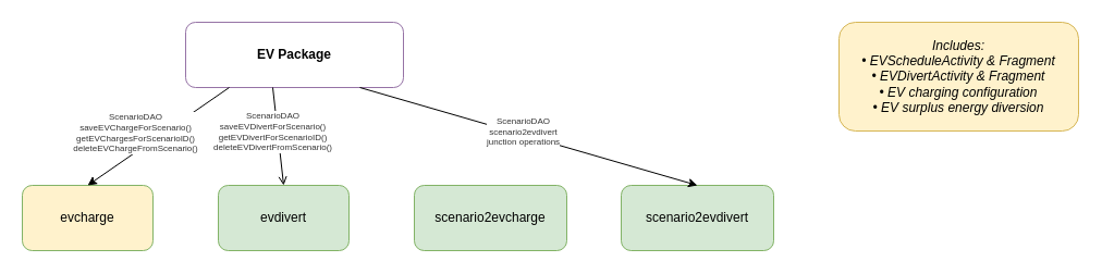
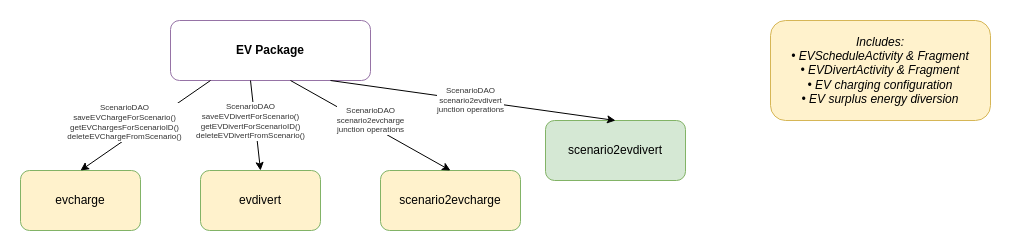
+ <mxCell id="11" value="" style="endArrow=classic;html=1;rounded=1;exitX=0.6;exitY=1;exitDx=0;exitDy=0;entryX=0.5;entryY=0;entryDx=0;entryDy=0;" edge="1" parent="1" source="2" target="5"><mxGeometry width="50" height="50" relative="1" as="geometry"><mxPoint x="370" y="370" as="sourcePoint" /><mxPoint x="420" y="320" as="targetPoint" /></mxGeometry></mxCell>
+ <mxCell id="12" value="ScenarioDAO&#10;scenario2evcharge&#10;junction operations" style="edgeLabel;html=1;align=center;verticalAlign=middle;resizable=0;points=[];fontSize=8;fontColor=#333333;" vertex="1" connectable="0" parent="11"><mxGeometry x="-0.2" y="1" relative="1" as="geometry"><mxPoint x="15" y="5" as="offset" /></mxGeometry></mxCell>
- <mxCell id="9" value="" style="endArrow=open;html=1;rounded=1;exitX=0.4;exitY=1;exitDx=0;exitDy=0;entryX=0.5;entryY=0;entryDx=0;entryDy=0;" edge="1" parent="1" source="2" target="4"><mxGeometry width="50" height="50" relative="1" as="geometry"><mxPoint x="370" y="370" as="sourcePoint" /><mxPoint x="420" y="320" as="targetPoint" /></mxGeometry></mxCell>
+ <mxCell id="9" value="" style="endArrow=classic;html=1;rounded=1;exitX=0.4;exitY=1;exitDx=0;exitDy=0;entryX=0.5;entryY=0;entryDx=0;entryDy=0;" edge="1" parent="1" source="2" target="4"><mxGeometry width="50" height="50" relative="1" as="geometry"><mxPoint x="370" y="370" as="sourcePoint" /><mxPoint x="420" y="320" as="targetPoint" /></mxGeometry></mxCell>
- <mxCell id="4" value="evdivert" style="rounded=1;whiteSpace=wrap;html=1;fillColor=#D5E8D4;strokeColor=#82B366;fontColor=#000000;" vertex="1" parent="1"><mxGeometry x="200" y="170" width="120" height="60" as="geometry" /></mxCell>
+ <mxCell id="4" value="evdivert" style="rounded=1;whiteSpace=wrap;html=1;fillColor=#fff2cc;strokeColor=#82B366;fontColor=#000000;" vertex="1" parent="1"><mxGeometry x="200" y="170" width="120" height="60" as="geometry" /></mxCell>
- <mxCell id="5" value="scenario2evcharge" style="rounded=1;whiteSpace=wrap;html=1;fillColor=#D5E8D4;strokeColor=#82B366;fontColor=#000000;" vertex="1" parent="1"><mxGeometry x="380" y="170" width="140" height="60" as="geometry" /></mxCell>
+ <mxCell id="5" value="scenario2evcharge" style="rounded=1;whiteSpace=wrap;html=1;fillColor=#fff2cc;strokeColor=#82B366;fontColor=#000000;" vertex="1" parent="1"><mxGeometry x="380" y="170" width="140" height="60" as="geometry" /></mxCell>
- <mxCell id="6" value="scenario2evdivert" style="rounded=1;whiteSpace=wrap;html=1;fillColor=#D5E8D4;strokeColor=#82B366;fontColor=#000000;" vertex="1" parent="1"><mxGeometry x="570" y="170" width="140" height="60" as="geometry" /></mxCell>
+ <mxCell id="6" value="scenario2evdivert" style="rounded=1;whiteSpace=wrap;html=1;fillColor=#D5E8D4;strokeColor=#82B366;fontColor=#000000;" vertex="1" parent="1"><mxGeometry x="545" y="120" width="140" height="60" as="geometry" /></mxCell>
